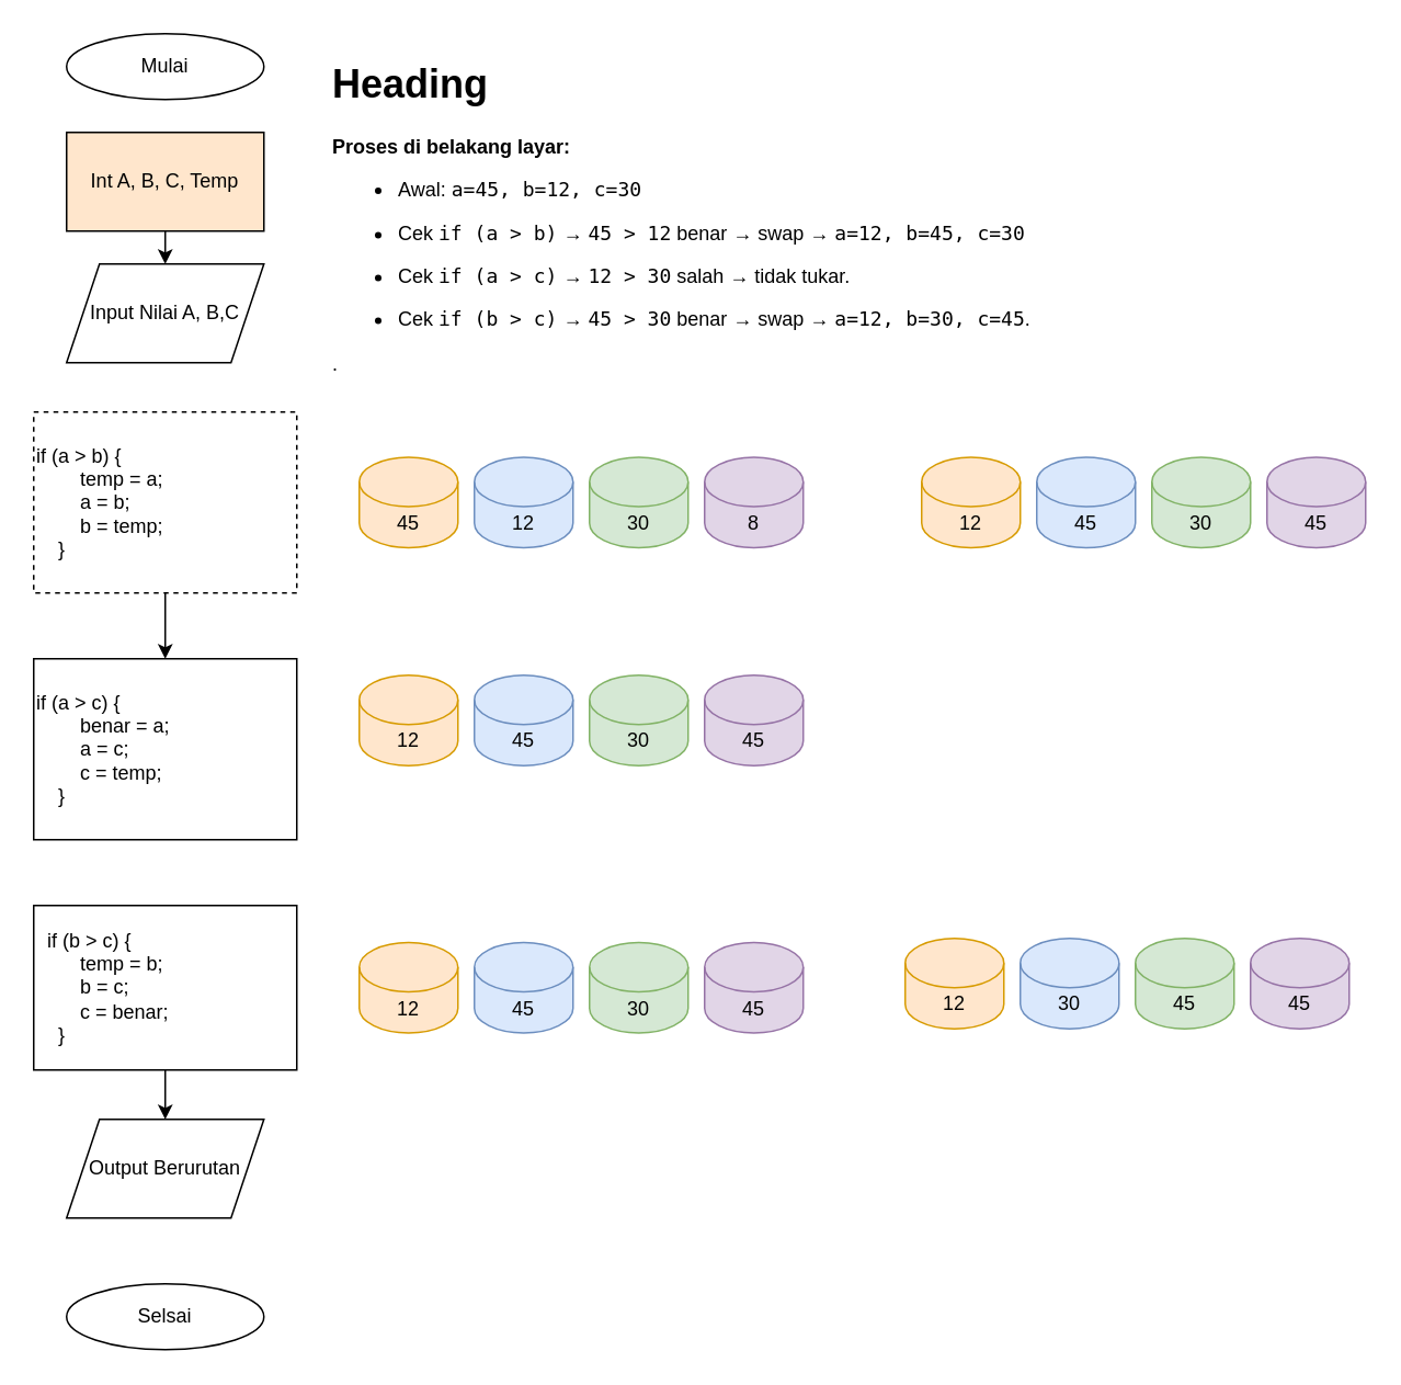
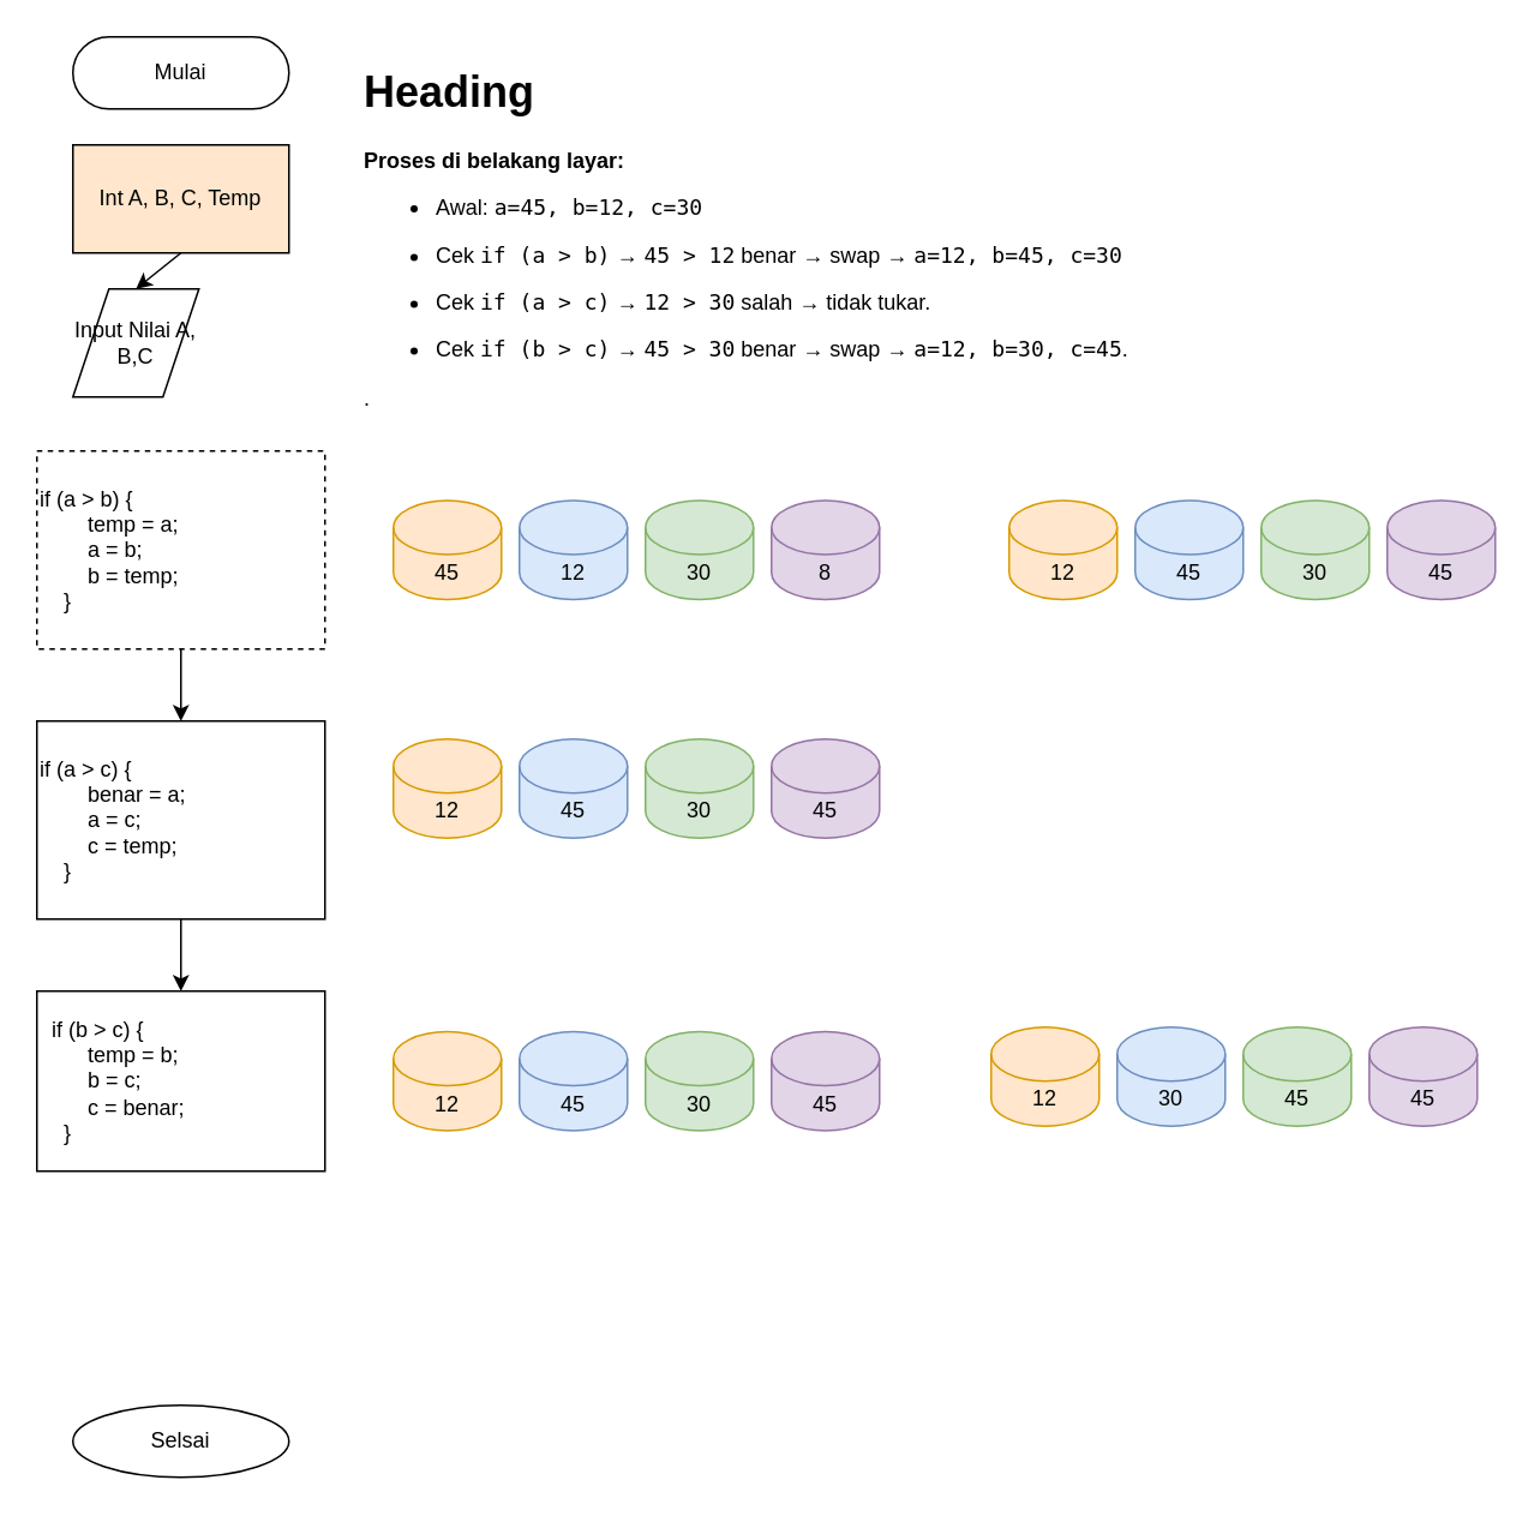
- <mxCell id="2" value="Mulai" style="ellipse;whiteSpace=wrap;html=1;arcSize=50;" vertex="1" parent="1"><mxGeometry x="40" y="20" width="120" height="40" as="geometry" /></mxCell>
+ <mxCell id="2" value="Mulai" style="rounded=1;whiteSpace=wrap;html=1;arcSize=50;" vertex="1" parent="1"><mxGeometry x="40" y="20" width="120" height="40" as="geometry" /></mxCell>
- <mxCell id="3" value="Input Nilai A, B,C" style="shape=parallelogram;perimeter=parallelogramPerimeter;whiteSpace=wrap;html=1;fixedSize=1;" vertex="1" parent="1"><mxGeometry x="40" y="160" width="120" height="60" as="geometry" /></mxCell>
+ <mxCell id="3" value="Input Nilai A, B,C" style="shape=parallelogram;perimeter=parallelogramPerimeter;whiteSpace=wrap;html=1;fixedSize=1;" vertex="1" parent="1"><mxGeometry x="40" y="160" width="70" height="60" as="geometry" /></mxCell>
+ <mxCell id="7" value="" style="edgeStyle=orthogonalEdgeStyle;rounded=0;orthogonalLoop=1;jettySize=auto;html=1;" edge="1" parent="1" source="8" target="10"><mxGeometry relative="1" as="geometry" /></mxCell>
- <mxCell id="9" value="" style="edgeStyle=orthogonalEdgeStyle;rounded=0;orthogonalLoop=1;jettySize=auto;html=1;" edge="1" parent="1" source="10" target="12"><mxGeometry relative="1" as="geometry" /></mxCell>
- <mxCell id="12" value="Output Berurutan" style="shape=parallelogram;perimeter=parallelogramPerimeter;whiteSpace=wrap;html=1;fixedSize=1;" vertex="1" parent="1"><mxGeometry x="40" y="680" width="120" height="60" as="geometry" /></mxCell>
